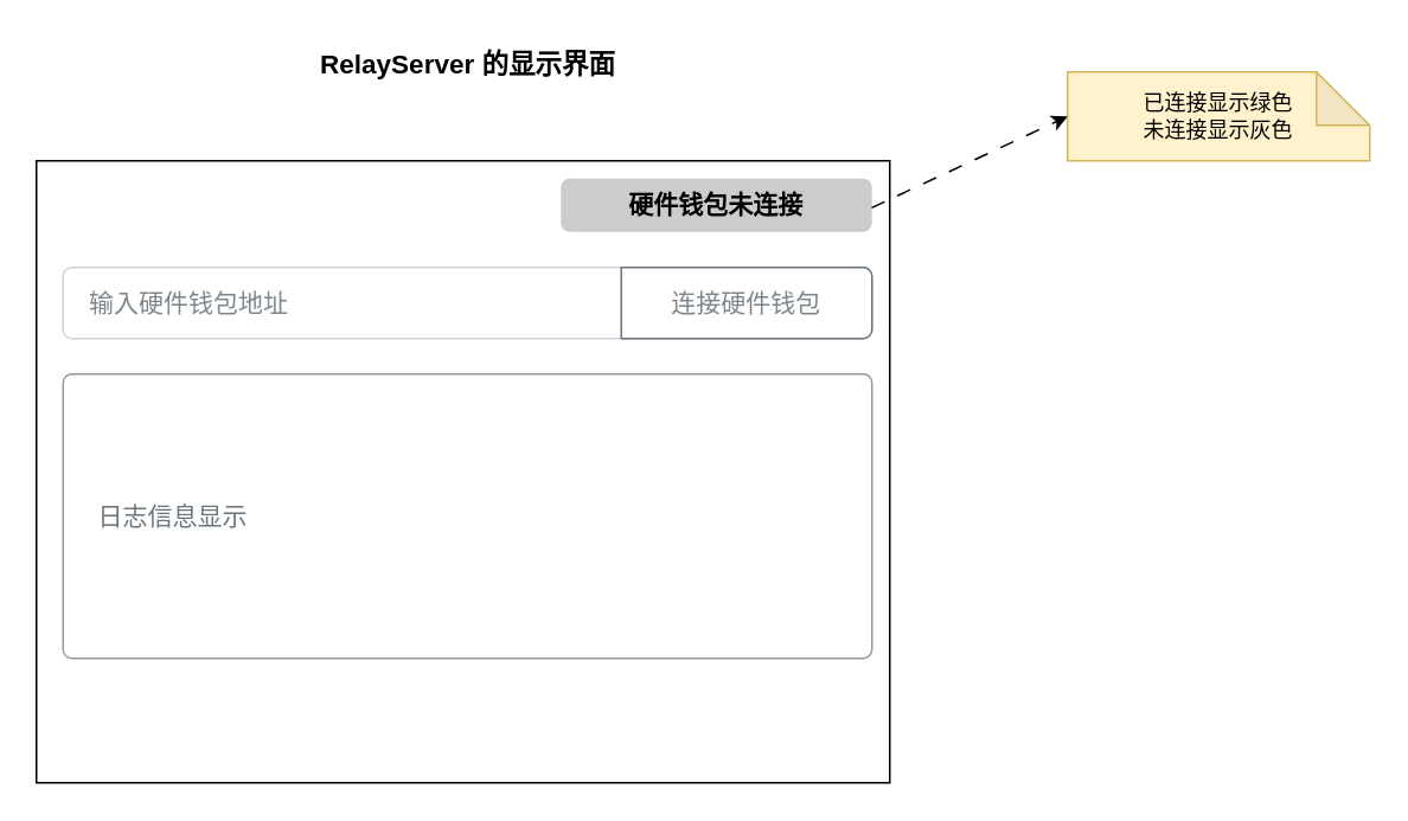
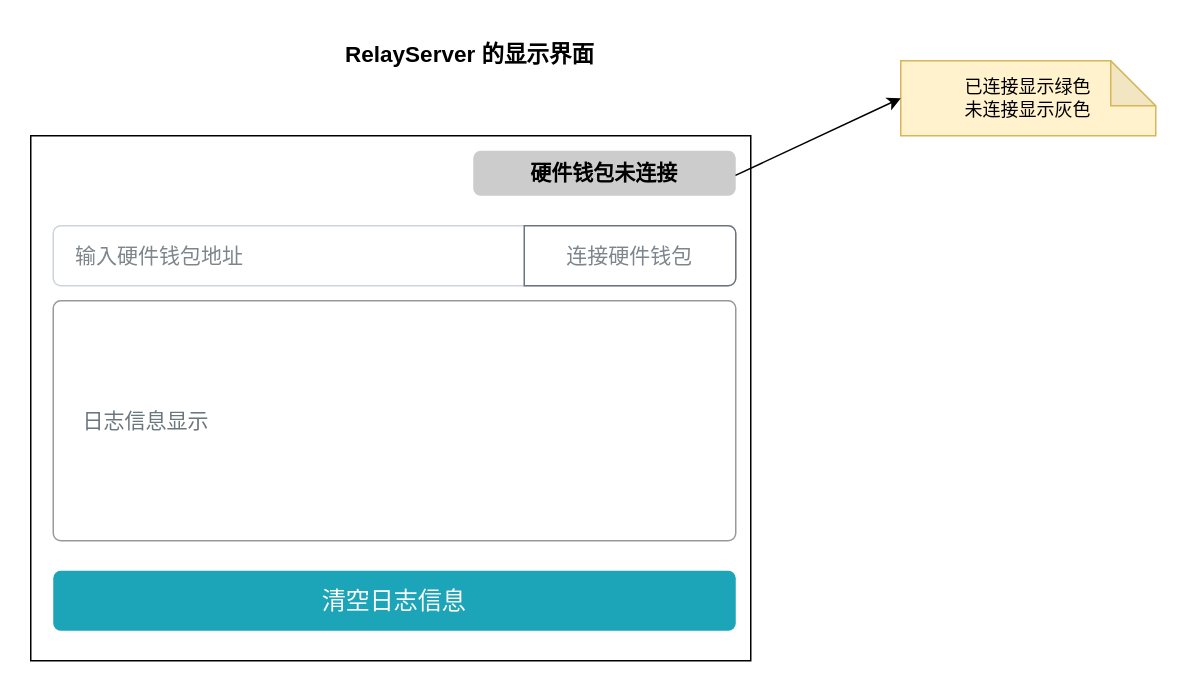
- <mxCell id="10" value="RelayServer 的显示界面" style="text;html=1;strokeColor=none;fillColor=none;align=center;verticalAlign=middle;whiteSpace=wrap;rounded=0;fontStyle=1;fontSize=15;" vertex="1" parent="1"><mxGeometry x="142.5" y="20" width="240" height="30" as="geometry" /></mxCell>
+ <mxCell id="10" value="RelayServer 的显示界面" style="text;html=1;strokeColor=none;fillColor=none;align=center;verticalAlign=middle;whiteSpace=wrap;rounded=0;fontStyle=1;fontSize=15;" vertex="1" parent="1"><mxGeometry x="192.5" y="20" width="240" height="30" as="geometry" /></mxCell>
- <mxCell id="7" value="" style="endArrow=classic;html=1;rounded=0;exitX=0.999;exitY=0.548;exitDx=0;exitDy=0;exitPerimeter=0;entryX=0;entryY=0.5;entryDx=0;entryDy=0;entryPerimeter=0;dashed=1;dashPattern=8 8;" edge="1" parent="1" source="5" target="6"><mxGeometry width="50" height="50" relative="1" as="geometry"><mxPoint x="620" y="250" as="sourcePoint" /><mxPoint x="670" y="200" as="targetPoint" /></mxGeometry></mxCell>
+ <mxCell id="7" value="" style="endArrow=classic;html=1;rounded=0;exitX=0.999;exitY=0.548;exitDx=0;exitDy=0;exitPerimeter=0;entryX=0;entryY=0.5;entryDx=0;entryDy=0;entryPerimeter=0;dashed=0;dashPattern=8 8;" edge="1" parent="1" source="5" target="6"><mxGeometry width="50" height="50" relative="1" as="geometry"><mxPoint x="620" y="250" as="sourcePoint" /><mxPoint x="670" y="200" as="targetPoint" /></mxGeometry></mxCell>
- <mxCell id="8" value="日志信息显示" style="html=1;shadow=0;dashed=0;shape=mxgraph.bootstrap.rrect;rSize=5;strokeColor=#999999;strokeWidth=1;fillColor=#FFFFFF;fontColor=#6C767D;whiteSpace=wrap;align=left;verticalAlign=middle;spacingLeft=10;fontSize=14;spacing=10;" vertex="1" parent="1"><mxGeometry x="35" y="210" width="455" height="160" as="geometry" /></mxCell>
+ <mxCell id="8" value="日志信息显示" style="html=1;shadow=0;dashed=0;shape=mxgraph.bootstrap.rrect;rSize=5;strokeColor=#999999;strokeWidth=1;fillColor=#FFFFFF;fontColor=#6C767D;whiteSpace=wrap;align=left;verticalAlign=middle;spacingLeft=10;fontSize=14;spacing=10;" vertex="1" parent="1"><mxGeometry x="35" y="200" width="455" height="160" as="geometry" /></mxCell>
+ <mxCell id="9" value="清空日志信息" style="html=1;shadow=0;dashed=0;shape=mxgraph.bootstrap.rrect;rSize=5;strokeColor=none;strokeWidth=1;fillColor=#1CA5B8;fontColor=#FFFFFF;whiteSpace=wrap;align=center;verticalAlign=middle;spacingLeft=0;fontStyle=0;fontSize=16;spacing=5;" vertex="1" parent="1"><mxGeometry x="35" y="380" width="455" height="40" as="geometry" /></mxCell>
